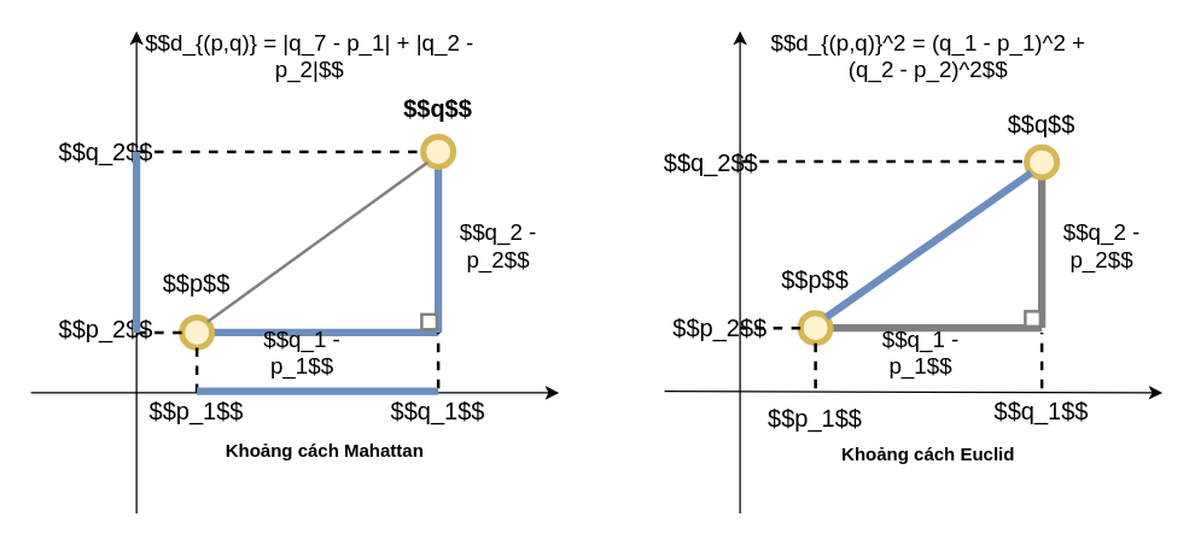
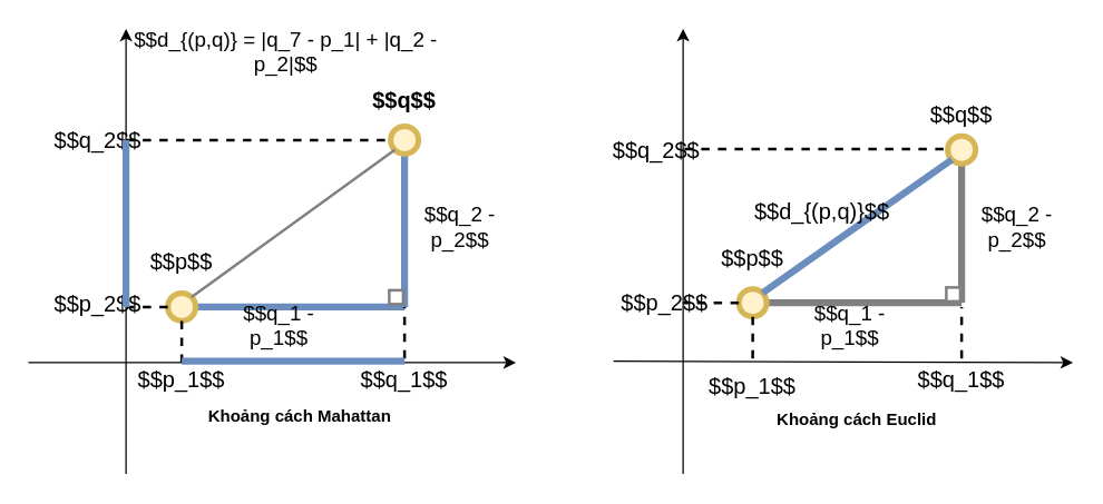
- <mxCell id="47" value="$$d_{(p,q)}^2 = (q_1 - p_1)^2 + (q_2 - p_2)^2$$" style="text;html=1;strokeColor=none;fillColor=none;align=center;verticalAlign=middle;whiteSpace=wrap;rounded=0;fontSize=15;" parent="1" vertex="1"><mxGeometry x="505" y="21" width="220" height="30" as="geometry" /></mxCell>
+ <mxCell id="36" value="$$d_{(p,q)}$$" style="text;html=1;strokeColor=none;fillColor=none;align=center;verticalAlign=middle;whiteSpace=wrap;rounded=0;fontSize=16;fontStyle=0" parent="1" vertex="1"><mxGeometry x="550" y="136" width="80" height="30" as="geometry" /></mxCell>
